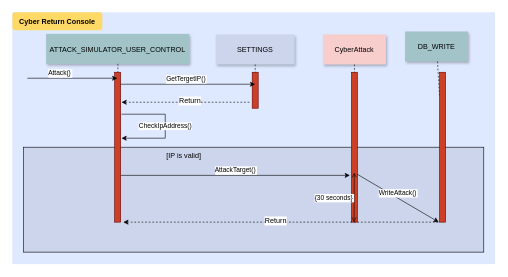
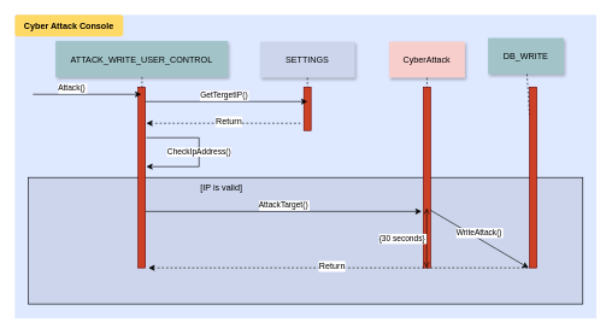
- <mxCell id="18" value="Cyber Return Console" style="rounded=1;fontStyle=1;fillColor=#FFD966;strokeColor=none" parent="1" vertex="1"><mxGeometry x="20" y="20" width="150" height="30" as="geometry" /></mxCell>
+ <mxCell id="18" value="Cyber Attack Console" style="rounded=1;fontStyle=1;fillColor=#FFD966;strokeColor=none" parent="1" vertex="1"><mxGeometry x="20" y="20" width="150" height="30" as="geometry" /></mxCell>
- <mxCell id="7" value="ATTACK_SIMULATOR_USER_CONTROL" style="shadow=1;fillColor=#A2C4C9;strokeColor=none" parent="1" vertex="1"><mxGeometry x="76.25" y="56" width="238.75" height="50" as="geometry" /></mxCell>
+ <mxCell id="7" value="ATTACK_WRITE_USER_CONTROL" style="shadow=1;fillColor=#A2C4C9;strokeColor=none" parent="1" vertex="1"><mxGeometry x="76.25" y="56" width="238.75" height="50" as="geometry" /></mxCell>
